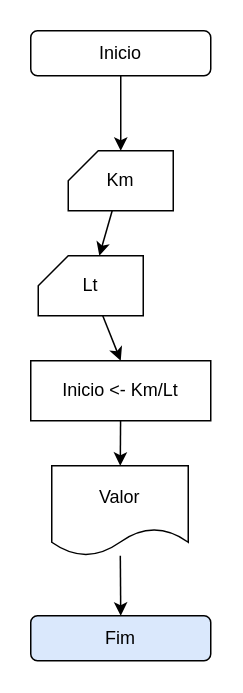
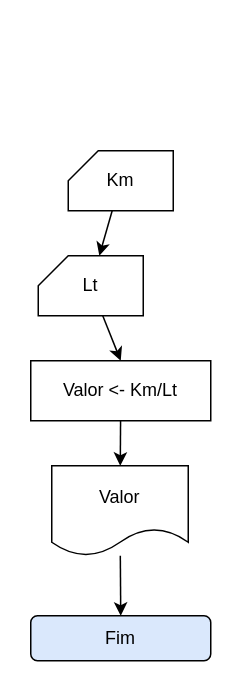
- <mxCell id="3" value="Inicio" style="rounded=1;whiteSpace=wrap;html=1;" vertex="1" parent="1"><mxGeometry x="20" y="20" width="120" height="30" as="geometry" /></mxCell>
- <mxCell id="2" style="edgeStyle=none;html=1;entryX=0.5;entryY=0;entryDx=0;entryDy=0;entryPerimeter=0;" edge="1" parent="1" source="3" target="5"><mxGeometry relative="1" as="geometry" /></mxCell>
- <mxCell id="7" value="Inicio &amp;lt;- Km/Lt" style="rounded=0;whiteSpace=wrap;html=1;" vertex="1" parent="1"><mxGeometry x="20" y="240" width="120" height="40" as="geometry" /></mxCell>
+ <mxCell id="7" value="Valor &amp;lt;- Km/Lt" style="rounded=0;whiteSpace=wrap;html=1;" vertex="1" parent="1"><mxGeometry x="20" y="240" width="120" height="40" as="geometry" /></mxCell>
